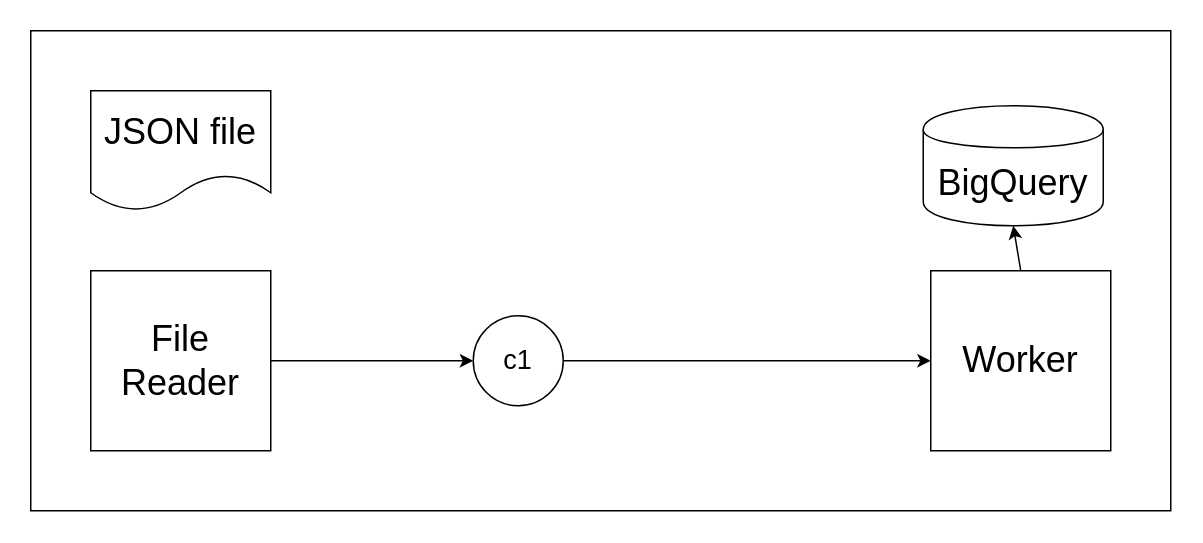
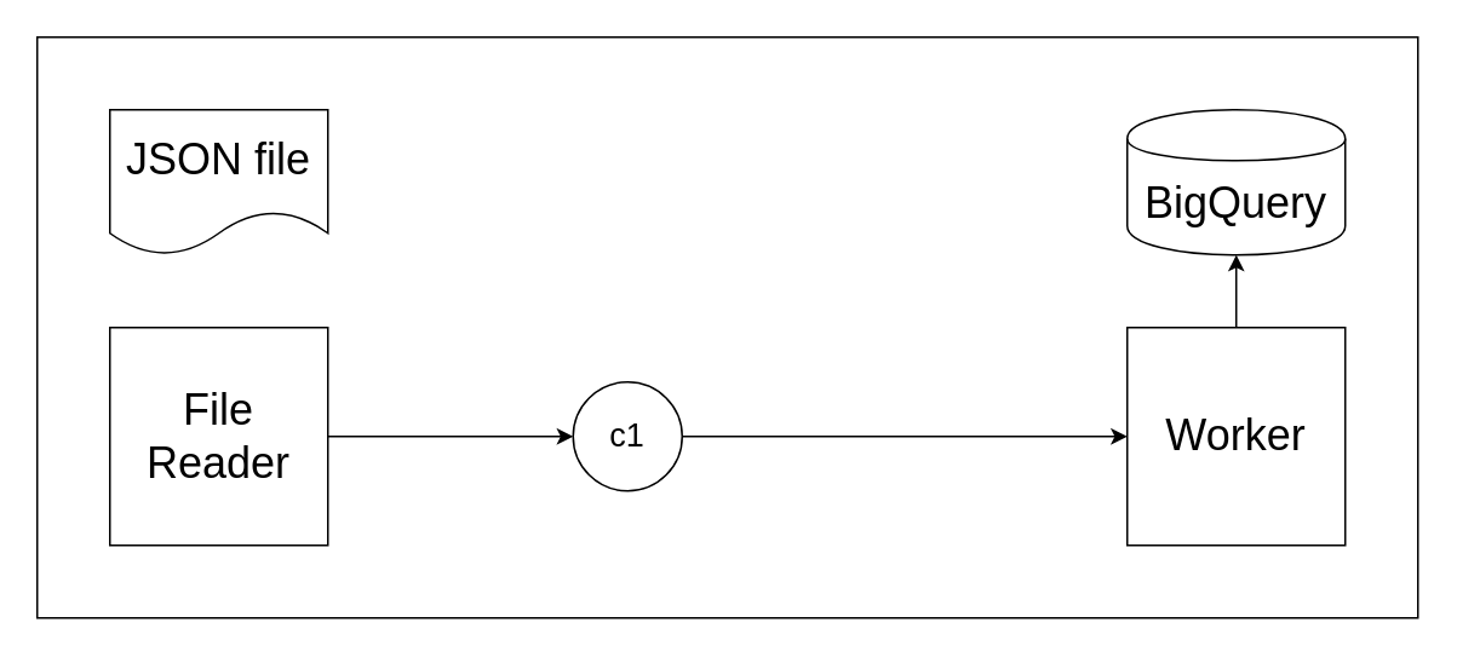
- <mxCell id="7" value="&lt;font style=&quot;font-size: 24px&quot;&gt;BigQuery&lt;/font&gt;" style="shape=cylinder;whiteSpace=wrap;html=1;boundedLbl=1;backgroundOutline=1;" vertex="1" parent="1"><mxGeometry x="615" y="70" width="120" height="80" as="geometry" /></mxCell>
+ <mxCell id="7" value="&lt;font style=&quot;font-size: 24px&quot;&gt;BigQuery&lt;/font&gt;" style="shape=cylinder;whiteSpace=wrap;html=1;boundedLbl=1;backgroundOutline=1;" vertex="1" parent="1"><mxGeometry x="620" y="60" width="120" height="80" as="geometry" /></mxCell>
